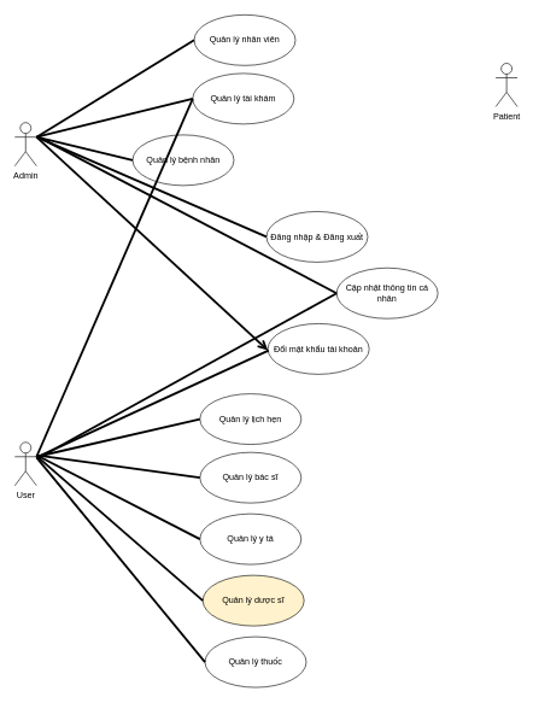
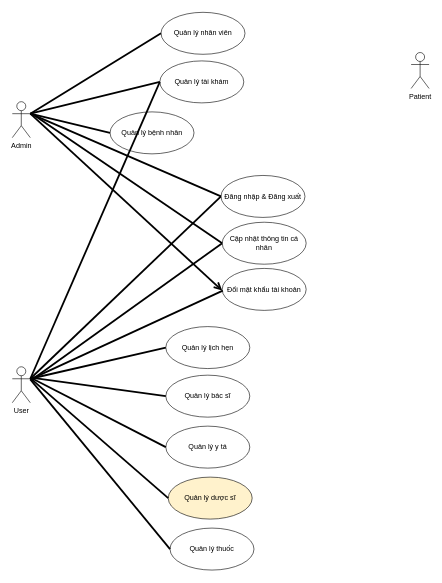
- <mxCell id="11" value="Cập nhật thông tin cá nhân" style="ellipse;whiteSpace=wrap;html=1;" vertex="1" parent="1"><mxGeometry x="465" y="370" width="140" height="70" as="geometry" /></mxCell>
+ <mxCell id="11" value="Cập nhật thông tin cá nhân" style="ellipse;whiteSpace=wrap;html=1;" vertex="1" parent="1"><mxGeometry x="370" y="370" width="140" height="70" as="geometry" /></mxCell>
+ <mxCell id="29" value="" style="endArrow=none;startArrow=none;endFill=0;startFill=0;endSize=8;html=1;verticalAlign=bottom;labelBackgroundColor=none;strokeWidth=3;exitX=1;exitY=0.333;exitDx=0;exitDy=0;exitPerimeter=0;entryX=0;entryY=0.5;entryDx=0;entryDy=0;" edge="1" parent="1" source="9" target="10"><mxGeometry width="160" relative="1" as="geometry"><mxPoint x="211" y="513" as="sourcePoint" /><mxPoint x="366" y="328" as="targetPoint" /></mxGeometry></mxCell>
